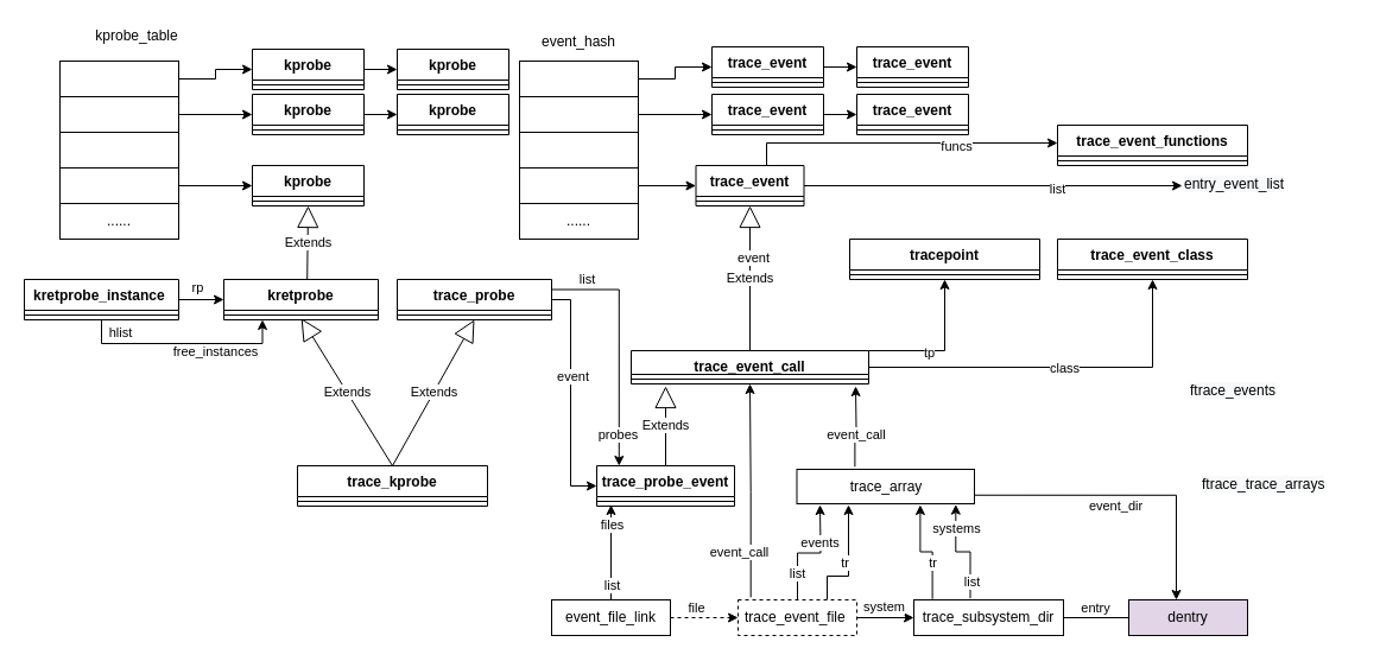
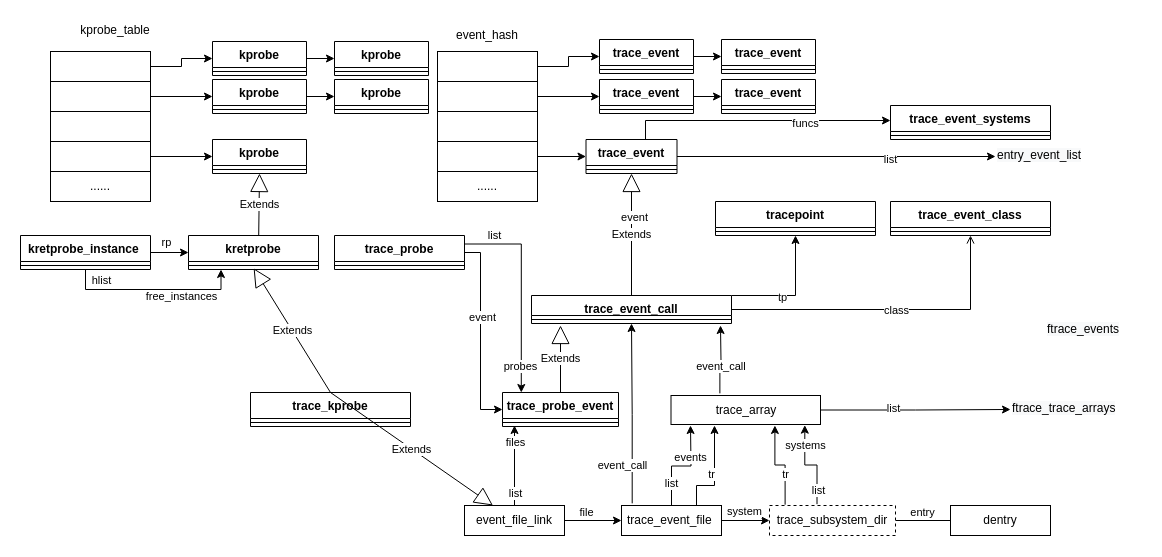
- <mxCell id="77" value="trace_event_functions" style="swimlane;fontStyle=1;align=center;verticalAlign=top;childLayout=stackLayout;horizontal=1;startSize=26;horizontalStack=0;resizeParent=1;resizeParentMax=0;resizeLast=0;collapsible=1;marginBottom=0;" parent="1" vertex="1"><mxGeometry x="890" y="105" width="160" height="34" as="geometry" /></mxCell>
+ <mxCell id="77" value="trace_event_systems" style="swimlane;fontStyle=1;align=center;verticalAlign=top;childLayout=stackLayout;horizontal=1;startSize=26;horizontalStack=0;resizeParent=1;resizeParentMax=0;resizeLast=0;collapsible=1;marginBottom=0;" parent="1" vertex="1"><mxGeometry x="890" y="105" width="160" height="34" as="geometry" /></mxCell>
- <mxCell id="75" style="edgeStyle=orthogonalEdgeStyle;rounded=0;orthogonalLoop=1;jettySize=auto;html=1;entryX=0.5;entryY=1;entryDx=0;entryDy=0;exitX=1;exitY=0.5;exitDx=0;exitDy=0;" parent="1" source="10" target="73" edge="1"><mxGeometry relative="1" as="geometry" /></mxCell>
+ <mxCell id="75" style="edgeStyle=orthogonalEdgeStyle;rounded=0;orthogonalLoop=1;jettySize=auto;html=1;entryX=0.5;entryY=1;entryDx=0;entryDy=0;exitX=1;exitY=0.5;exitDx=0;exitDy=0;endArrow=open;" parent="1" source="10" target="73" edge="1"><mxGeometry relative="1" as="geometry" /></mxCell>
- <mxCell id="104" value="&lt;span style=&quot;color: rgb(0, 0, 0); font-family: helvetica; font-size: 12px; font-style: normal; font-weight: 400; letter-spacing: normal; text-align: center; text-indent: 0px; text-transform: none; word-spacing: 0px; background-color: rgb(248, 249, 250); display: inline; float: none;&quot;&gt;ftrace_events&lt;/span&gt;" style="text;whiteSpace=wrap;html=1;" vertex="1" parent="1"><mxGeometry x="1000" y="315" width="100" height="30" as="geometry" /></mxCell>
+ <mxCell id="104" value="&lt;span style=&quot;color: rgb(0, 0, 0); font-family: helvetica; font-size: 12px; font-style: normal; font-weight: 400; letter-spacing: normal; text-align: center; text-indent: 0px; text-transform: none; word-spacing: 0px; background-color: rgb(248, 249, 250); display: inline; float: none;&quot;&gt;ftrace_events&lt;/span&gt;" style="text;whiteSpace=wrap;html=1;" vertex="1" parent="1"><mxGeometry x="1045" y="315" width="100" height="30" as="geometry" /></mxCell>
- <mxCell id="21" value="Extends" style="endArrow=block;endSize=16;endFill=0;html=1;exitX=0.5;exitY=0;exitDx=0;exitDy=0;entryX=0.5;entryY=1;entryDx=0;entryDy=0;" parent="1" source="6" target="19" edge="1"><mxGeometry width="160" relative="1" as="geometry"><mxPoint x="310" y="525" as="sourcePoint" /><mxPoint x="410" y="265" as="targetPoint" /></mxGeometry></mxCell>
+ <mxCell id="21" value="Extends" style="endArrow=block;endSize=16;endFill=0;html=1;exitX=0.5;exitY=0;exitDx=0;exitDy=0;" parent="1" source="6" target="113" edge="1"><mxGeometry width="160" relative="1" as="geometry"><mxPoint x="310" y="525" as="sourcePoint" /><mxPoint x="410" y="265" as="targetPoint" /></mxGeometry></mxCell>
+ <mxCell id="79" style="edgeStyle=orthogonalEdgeStyle;rounded=0;orthogonalLoop=1;jettySize=auto;html=1;entryX=0;entryY=0.5;entryDx=0;entryDy=0;" edge="1" parent="1" source="85" target="86"><mxGeometry relative="1" as="geometry" /></mxCell>
+ <mxCell id="80" value="list" style="edgeLabel;html=1;align=center;verticalAlign=middle;resizable=0;points=[];" vertex="1" connectable="0" parent="79"><mxGeometry x="-0.239" y="2" relative="1" as="geometry"><mxPoint as="offset" /></mxGeometry></mxCell>
- <mxCell id="83" style="edgeStyle=orthogonalEdgeStyle;rounded=0;orthogonalLoop=1;jettySize=auto;html=1;entryX=0.4;entryY=0;entryDx=0;entryDy=0;entryPerimeter=0;exitX=1;exitY=0.75;exitDx=0;exitDy=0;" edge="1" parent="1" source="85" target="107"><mxGeometry relative="1" as="geometry" /></mxCell>
- <mxCell id="84" value="event_dir" style="edgeLabel;html=1;align=center;verticalAlign=middle;resizable=0;points=[];" vertex="1" connectable="0" parent="83"><mxGeometry x="-0.077" y="-2" relative="1" as="geometry"><mxPoint y="7" as="offset" /></mxGeometry></mxCell>
- <mxCell id="111" style="edgeStyle=orthogonalEdgeStyle;rounded=0;orthogonalLoop=1;jettySize=auto;html=1;entryX=0;entryY=0.5;entryDx=0;entryDy=0;dashed=1;" edge="1" parent="1" source="113" target="96"><mxGeometry relative="1" as="geometry" /></mxCell>
+ <mxCell id="111" style="edgeStyle=orthogonalEdgeStyle;rounded=0;orthogonalLoop=1;jettySize=auto;html=1;entryX=0;entryY=0.5;entryDx=0;entryDy=0;" edge="1" parent="1" source="113" target="96"><mxGeometry relative="1" as="geometry" /></mxCell>
- <mxCell id="96" value="&lt;div style=&quot;text-align: left&quot;&gt;&lt;span&gt;trace_event_file&amp;nbsp;&lt;/span&gt;&lt;/div&gt;" style="rounded=0;whiteSpace=wrap;html=1;dashed=1;" vertex="1" parent="1"><mxGeometry x="621" y="505" width="100" height="30" as="geometry" /></mxCell>
+ <mxCell id="96" value="&lt;div style=&quot;text-align: left&quot;&gt;&lt;span&gt;trace_event_file&amp;nbsp;&lt;/span&gt;&lt;/div&gt;" style="rounded=0;whiteSpace=wrap;html=1;" vertex="1" parent="1"><mxGeometry x="621" y="505" width="100" height="30" as="geometry" /></mxCell>
- <mxCell id="103" value="&lt;div style=&quot;text-align: left&quot;&gt;trace_subsystem_dir&lt;br&gt;&lt;/div&gt;" style="rounded=0;whiteSpace=wrap;html=1;" vertex="1" parent="1"><mxGeometry x="769" y="505" width="126" height="30" as="geometry" /></mxCell>
+ <mxCell id="103" value="&lt;div style=&quot;text-align: left&quot;&gt;trace_subsystem_dir&lt;br&gt;&lt;/div&gt;" style="rounded=0;whiteSpace=wrap;html=1;dashed=1;" vertex="1" parent="1"><mxGeometry x="769" y="505" width="126" height="30" as="geometry" /></mxCell>
- <mxCell id="107" value="&lt;div style=&quot;text-align: left&quot;&gt;dentry&lt;br&gt;&lt;/div&gt;" style="rounded=0;whiteSpace=wrap;html=1;fillColor=#e1d5e7;" vertex="1" parent="1"><mxGeometry x="950" y="505" width="100" height="30" as="geometry" /></mxCell>
+ <mxCell id="107" value="&lt;div style=&quot;text-align: left&quot;&gt;dentry&lt;br&gt;&lt;/div&gt;" style="rounded=0;whiteSpace=wrap;html=1;" vertex="1" parent="1"><mxGeometry x="950" y="505" width="100" height="30" as="geometry" /></mxCell>
